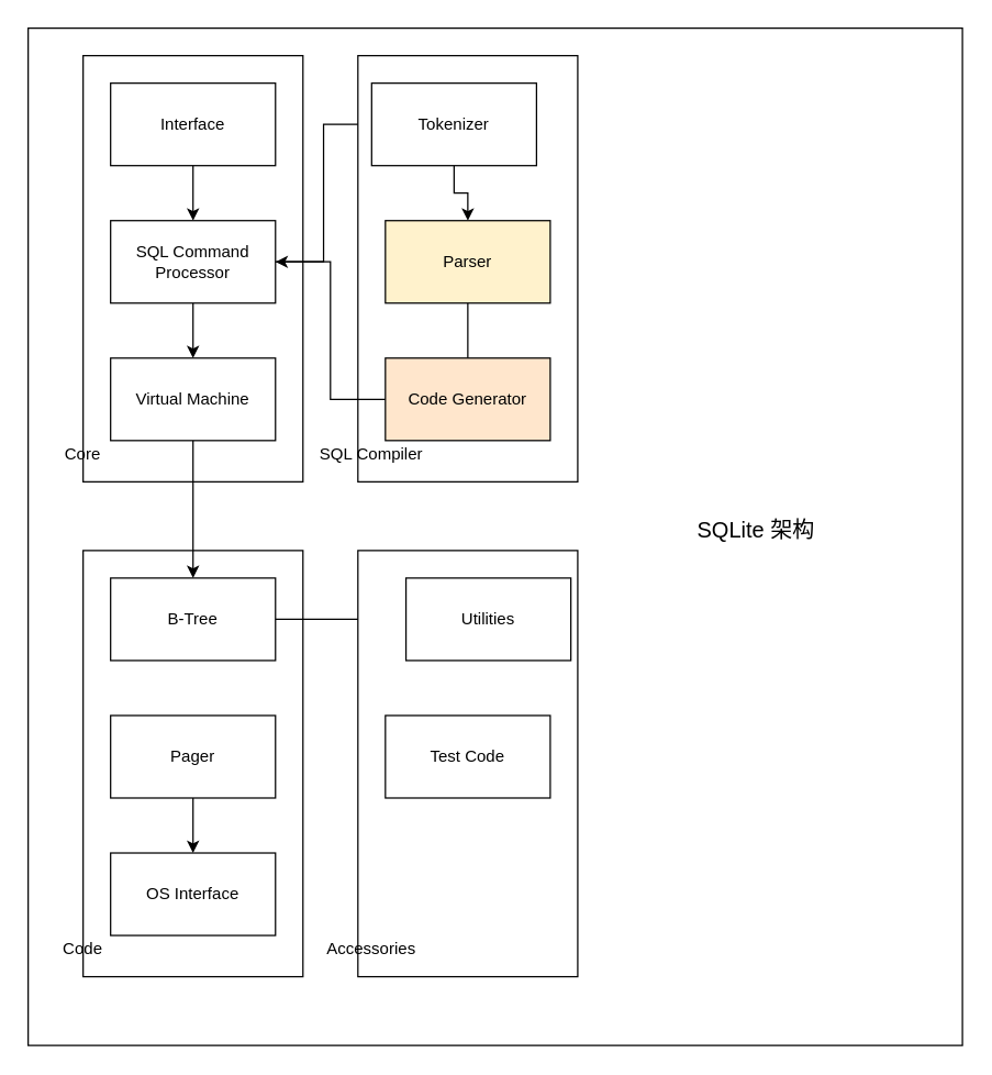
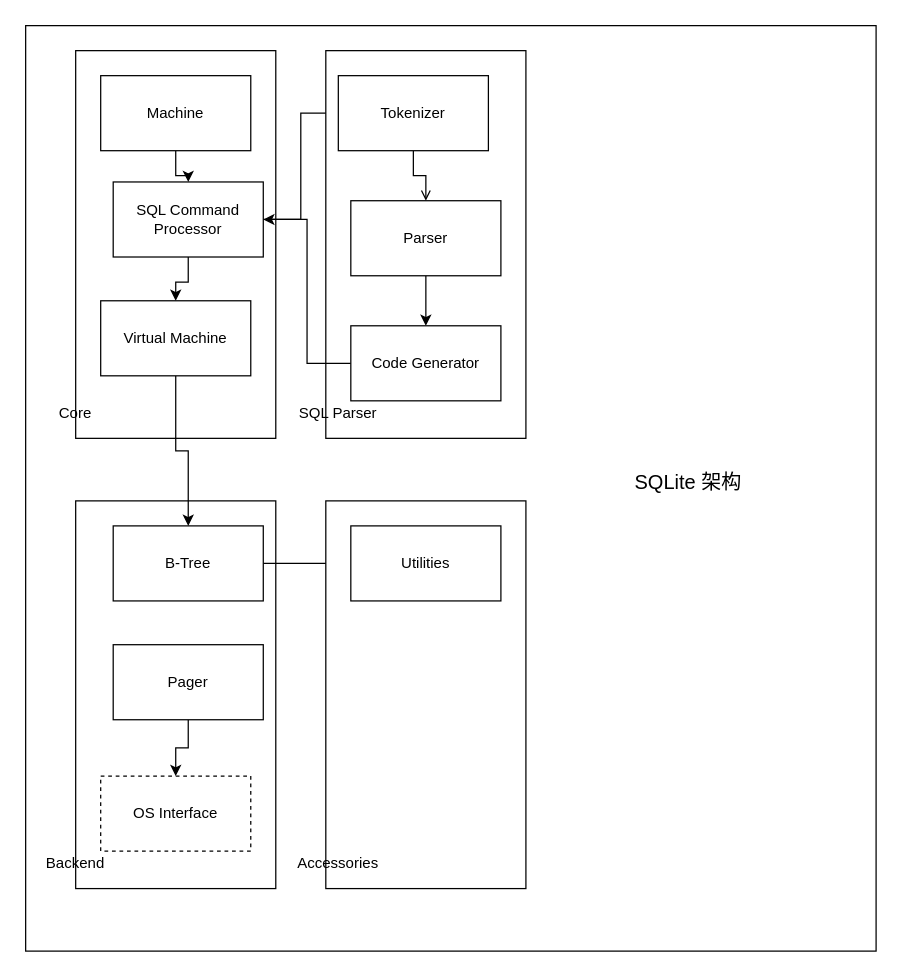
- <mxCell id="6" value="Interface" style="rounded=0;whiteSpace=wrap;html=1;" vertex="1" parent="1"><mxGeometry x="80" y="60" width="120" height="60" as="geometry" /></mxCell>
+ <mxCell id="6" value="Machine" style="rounded=0;whiteSpace=wrap;html=1;" vertex="1" parent="1"><mxGeometry x="80" y="60" width="120" height="60" as="geometry" /></mxCell>
- <mxCell id="18" style="edgeStyle=orthogonalEdgeStyle;rounded=0;orthogonalLoop=1;jettySize=auto;html=1;entryX=0.5;entryY=0;entryDx=0;entryDy=0;" edge="1" parent="1" source="19" target="21"><mxGeometry relative="1" as="geometry" /></mxCell>
+ <mxCell id="18" style="edgeStyle=orthogonalEdgeStyle;rounded=0;orthogonalLoop=1;jettySize=auto;html=1;entryX=0.5;entryY=0;entryDx=0;entryDy=0;endArrow=open;" edge="1" parent="1" source="19" target="21"><mxGeometry relative="1" as="geometry" /></mxCell>
- <mxCell id="9" value="SQL Command Processor" style="rounded=0;whiteSpace=wrap;html=1;" vertex="1" parent="1"><mxGeometry x="80" y="160" width="120" height="60" as="geometry" /></mxCell>
+ <mxCell id="9" value="SQL Command Processor" style="rounded=0;whiteSpace=wrap;html=1;" vertex="1" parent="1"><mxGeometry x="90" y="145" width="120" height="60" as="geometry" /></mxCell>
- <mxCell id="21" value="Parser" style="rounded=0;whiteSpace=wrap;html=1;fillColor=#fff2cc;" vertex="1" parent="1"><mxGeometry x="280" y="160" width="120" height="60" as="geometry" /></mxCell>
+ <mxCell id="21" value="Parser" style="rounded=0;whiteSpace=wrap;html=1;" vertex="1" parent="1"><mxGeometry x="280" y="160" width="120" height="60" as="geometry" /></mxCell>
- <mxCell id="20" style="edgeStyle=orthogonalEdgeStyle;rounded=0;orthogonalLoop=1;jettySize=auto;html=1;endArrow=none;" edge="1" parent="1" source="21" target="23"><mxGeometry relative="1" as="geometry" /></mxCell>
+ <mxCell id="20" style="edgeStyle=orthogonalEdgeStyle;rounded=0;orthogonalLoop=1;jettySize=auto;html=1;" edge="1" parent="1" source="21" target="23"><mxGeometry relative="1" as="geometry" /></mxCell>
- <mxCell id="11" value="Virtual Machine" style="rounded=0;whiteSpace=wrap;html=1;" vertex="1" parent="1"><mxGeometry x="80" y="260" width="120" height="60" as="geometry" /></mxCell>
+ <mxCell id="11" value="Virtual Machine" style="rounded=0;whiteSpace=wrap;html=1;" vertex="1" parent="1"><mxGeometry x="80" y="240" width="120" height="60" as="geometry" /></mxCell>
- <mxCell id="23" value="Code Generator" style="rounded=0;whiteSpace=wrap;html=1;fillColor=#ffe6cc;" vertex="1" parent="1"><mxGeometry x="280" y="260" width="120" height="60" as="geometry" /></mxCell>
+ <mxCell id="23" value="Code Generator" style="rounded=0;whiteSpace=wrap;html=1;" vertex="1" parent="1"><mxGeometry x="280" y="260" width="120" height="60" as="geometry" /></mxCell>
- <mxCell id="30" value="SQL Compiler" style="text;html=1;strokeColor=none;fillColor=none;align=center;verticalAlign=middle;whiteSpace=wrap;rounded=0;" vertex="1" parent="1"><mxGeometry x="230" y="320" width="80" height="20" as="geometry" /></mxCell>
+ <mxCell id="30" value="SQL Parser" style="text;html=1;strokeColor=none;fillColor=none;align=center;verticalAlign=middle;whiteSpace=wrap;rounded=0;" vertex="1" parent="1"><mxGeometry x="230" y="320" width="80" height="20" as="geometry" /></mxCell>
- <mxCell id="13" value="B-Tree" style="rounded=0;whiteSpace=wrap;html=1;" vertex="1" parent="1"><mxGeometry x="80" y="420" width="120" height="60" as="geometry" /></mxCell>
+ <mxCell id="13" value="B-Tree" style="rounded=0;whiteSpace=wrap;html=1;" vertex="1" parent="1"><mxGeometry x="90" y="420" width="120" height="60" as="geometry" /></mxCell>
- <mxCell id="25" value="Utilities" style="rounded=0;whiteSpace=wrap;html=1;" vertex="1" parent="1"><mxGeometry x="295" y="420" width="120" height="60" as="geometry" /></mxCell>
+ <mxCell id="25" value="Utilities" style="rounded=0;whiteSpace=wrap;html=1;" vertex="1" parent="1"><mxGeometry x="280" y="420" width="120" height="60" as="geometry" /></mxCell>
- <mxCell id="15" value="Pager" style="rounded=0;whiteSpace=wrap;html=1;" vertex="1" parent="1"><mxGeometry x="80" y="520" width="120" height="60" as="geometry" /></mxCell>
+ <mxCell id="15" value="Pager" style="rounded=0;whiteSpace=wrap;html=1;" vertex="1" parent="1"><mxGeometry x="90" y="515" width="120" height="60" as="geometry" /></mxCell>
- <mxCell id="26" value="Test Code" style="rounded=0;whiteSpace=wrap;html=1;" vertex="1" parent="1"><mxGeometry x="280" y="520" width="120" height="60" as="geometry" /></mxCell>
- <mxCell id="16" value="OS Interface" style="rounded=0;whiteSpace=wrap;html=1;" vertex="1" parent="1"><mxGeometry x="80" y="620" width="120" height="60" as="geometry" /></mxCell>
+ <mxCell id="16" value="OS Interface" style="rounded=0;whiteSpace=wrap;html=1;dashed=1;" vertex="1" parent="1"><mxGeometry x="80" y="620" width="120" height="60" as="geometry" /></mxCell>
- <mxCell id="28" value="Code" style="text;html=1;strokeColor=none;fillColor=none;align=center;verticalAlign=middle;whiteSpace=wrap;rounded=0;" vertex="1" parent="1"><mxGeometry x="20" y="680" width="80" height="20" as="geometry" /></mxCell>
+ <mxCell id="28" value="Backend" style="text;html=1;strokeColor=none;fillColor=none;align=center;verticalAlign=middle;whiteSpace=wrap;rounded=0;" vertex="1" parent="1"><mxGeometry x="20" y="680" width="80" height="20" as="geometry" /></mxCell>
